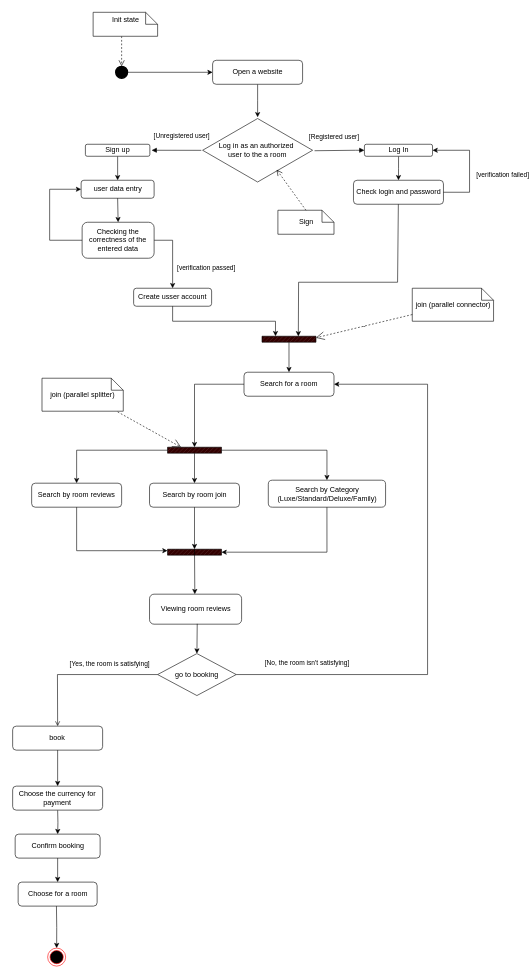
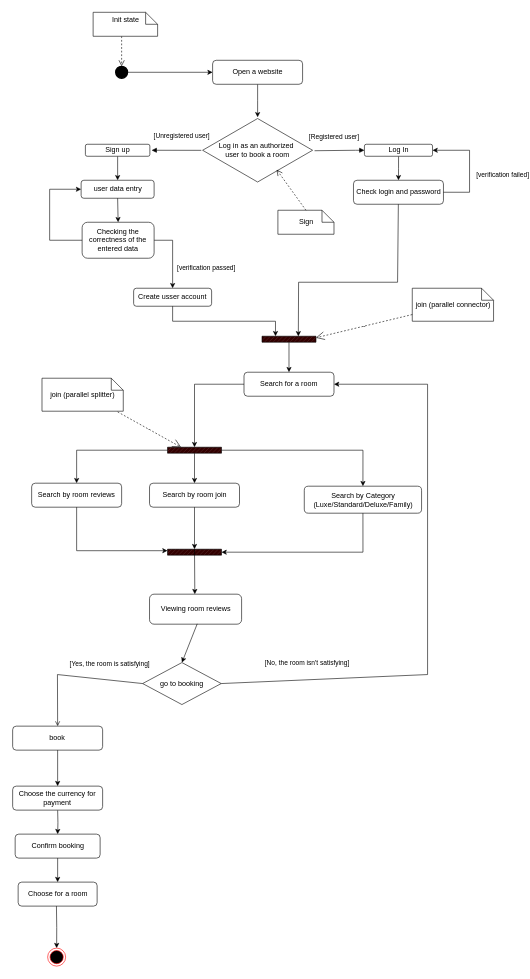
- <mxCell id="4" value="Log in as an authorized&amp;nbsp;&lt;div&gt;user to the a room&lt;/div&gt;" style="html=1;whiteSpace=wrap;aspect=fixed;shape=isoRectangle;" parent="1" vertex="1"><mxGeometry x="337.01" y="195" width="183.31" height="110" as="geometry" /></mxCell>
+ <mxCell id="4" value="Log in as an authorized&amp;nbsp;&lt;div&gt;user to book a room&lt;/div&gt;" style="html=1;whiteSpace=wrap;aspect=fixed;shape=isoRectangle;" parent="1" vertex="1"><mxGeometry x="337.01" y="195" width="183.31" height="110" as="geometry" /></mxCell>
- <mxCell id="16" value="Search by Category (Luxe/Standard/Deluxe/Family)" style="rounded=1;whiteSpace=wrap;html=1;" parent="1" vertex="1"><mxGeometry x="446.5" y="800" width="195.5" height="45" as="geometry" /></mxCell>
+ <mxCell id="16" value="Search by Category (Luxe/Standard/Deluxe/Family)" style="rounded=1;whiteSpace=wrap;html=1;" parent="1" vertex="1"><mxGeometry x="506.5" y="810" width="195.5" height="45" as="geometry" /></mxCell>
- <mxCell id="56" value="go to booking" style="rhombus;whiteSpace=wrap;html=1;" vertex="1" parent="1"><mxGeometry x="262" y="1089" width="131" height="70" as="geometry" /></mxCell>
+ <mxCell id="56" value="go to booking" style="rhombus;whiteSpace=wrap;html=1;" vertex="1" parent="1"><mxGeometry x="237" y="1104" width="131" height="70" as="geometry" /></mxCell>
